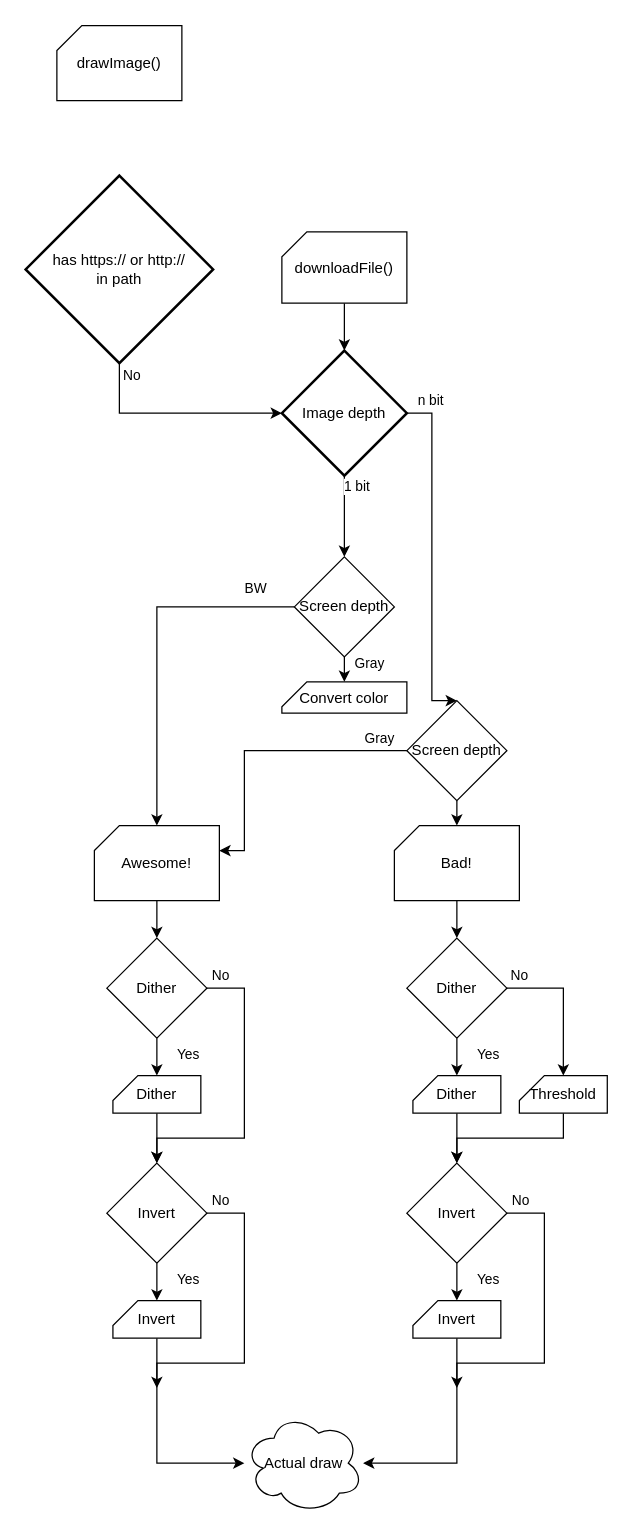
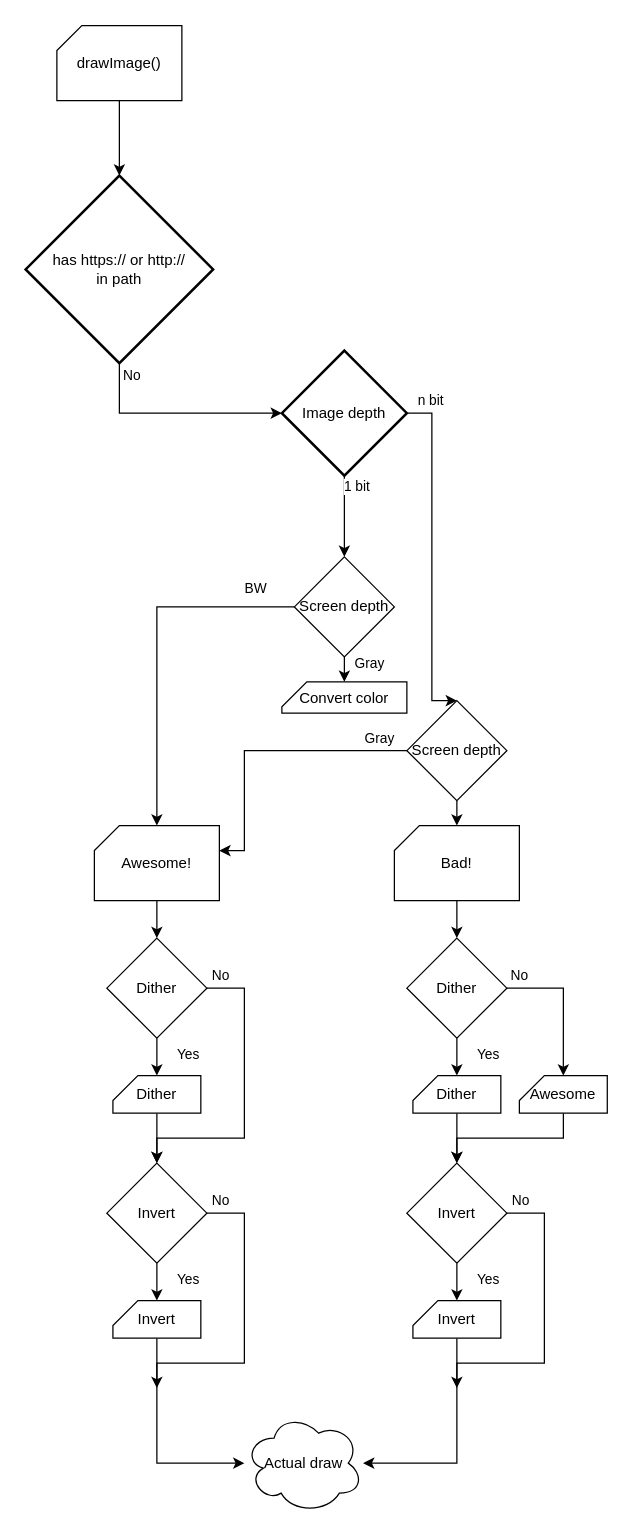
+ <mxCell id="2" style="edgeStyle=orthogonalEdgeStyle;rounded=0;orthogonalLoop=1;jettySize=auto;html=1;" parent="1" source="3" target="5" edge="1"><mxGeometry relative="1" as="geometry"><mxPoint x="95" y="170" as="targetPoint" /></mxGeometry></mxCell>
- <mxCell id="8" value="downloadFile()" style="verticalLabelPosition=middle;verticalAlign=middle;html=1;shape=card;whiteSpace=wrap;size=20;arcSize=12;labelPosition=center;align=center;" vertex="1" parent="1"><mxGeometry x="225" y="185" width="100" height="57" as="geometry" /></mxCell>
- <mxCell id="7" style="edgeStyle=orthogonalEdgeStyle;rounded=0;orthogonalLoop=1;jettySize=auto;html=1;entryX=0.5;entryY=0;entryDx=0;entryDy=0;entryPerimeter=0;" edge="1" parent="1" source="8" target="11"><mxGeometry relative="1" as="geometry" /></mxCell>
- <mxCell id="44" value="Threshold" style="verticalLabelPosition=middle;verticalAlign=middle;html=1;shape=card;whiteSpace=wrap;size=20;arcSize=12;labelPosition=center;align=center;" vertex="1" parent="1"><mxGeometry x="415" y="860" width="70.33" height="30" as="geometry" /></mxCell>
+ <mxCell id="44" value="Awesome" style="verticalLabelPosition=middle;verticalAlign=middle;html=1;shape=card;whiteSpace=wrap;size=20;arcSize=12;labelPosition=center;align=center;" vertex="1" parent="1"><mxGeometry x="415" y="860" width="70.33" height="30" as="geometry" /></mxCell>
